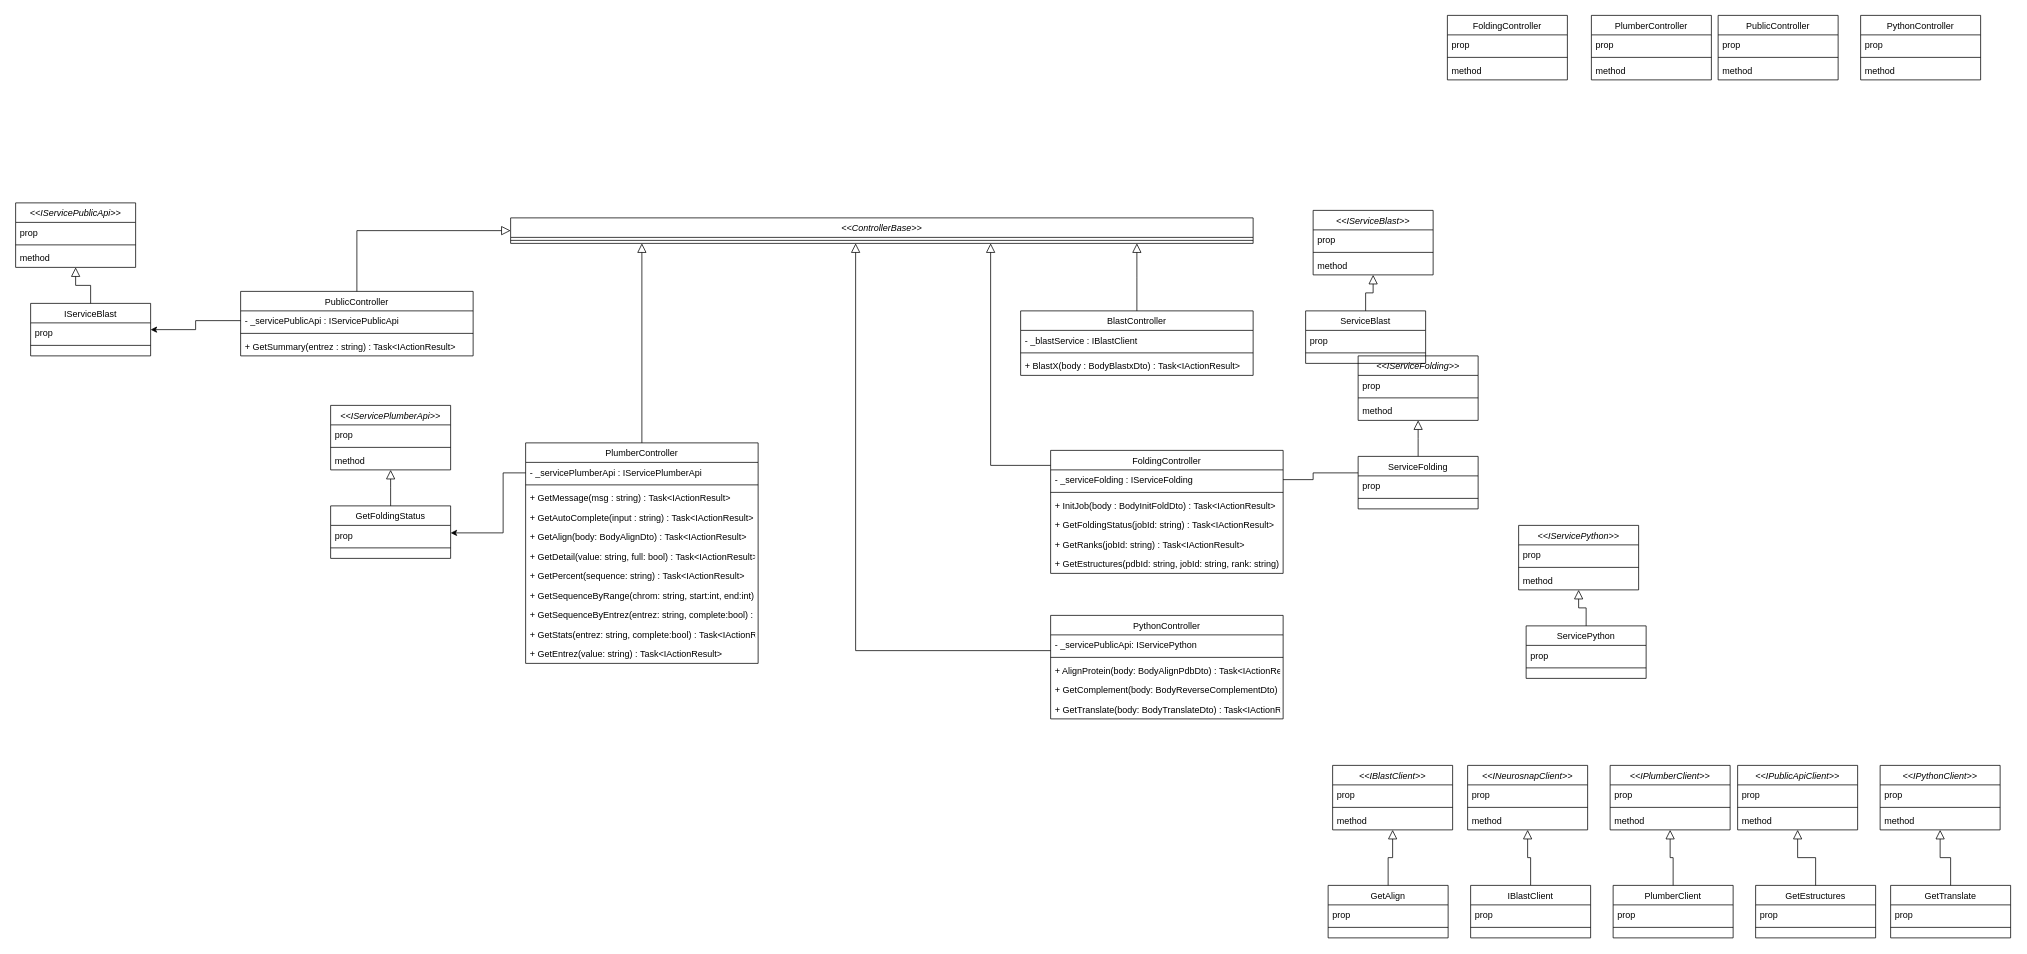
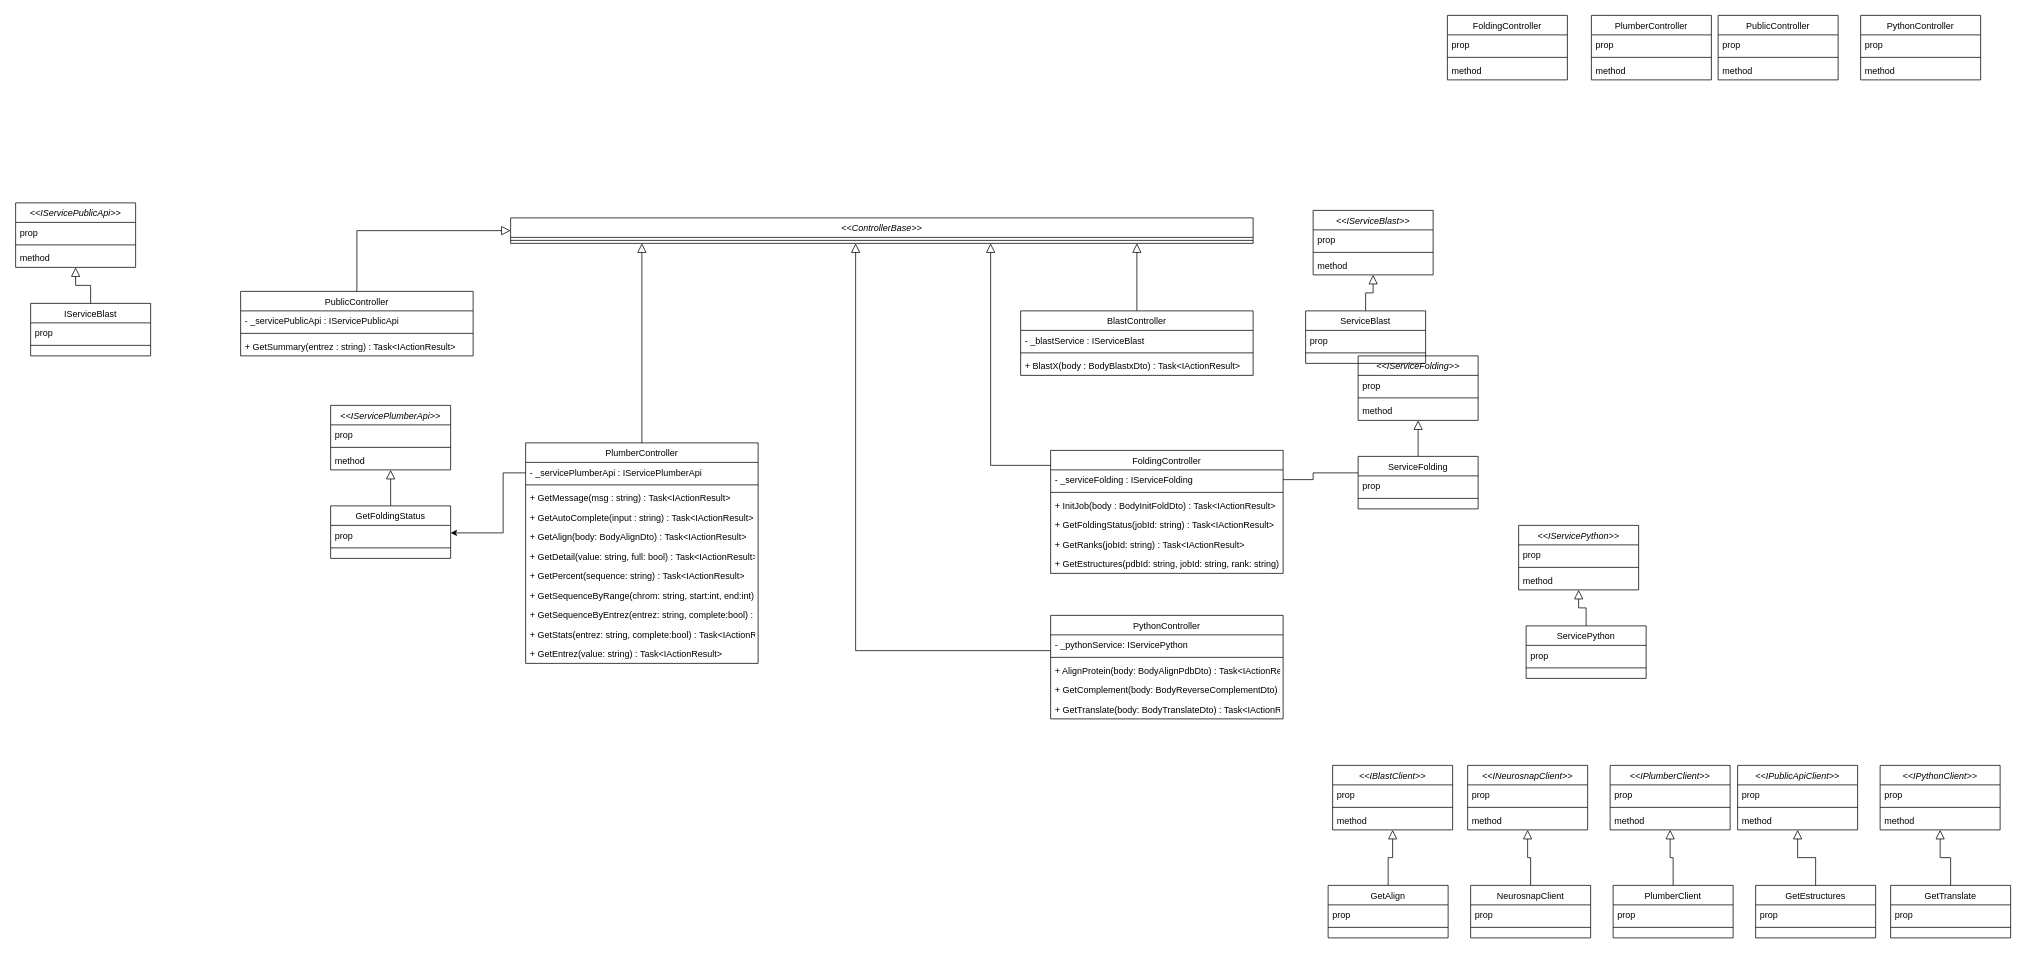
- <mxCell id="122" style="edgeStyle=orthogonalEdgeStyle;rounded=0;orthogonalLoop=1;jettySize=auto;html=1;" edge="1" parent="1" source="95" target="118"><mxGeometry relative="1" as="geometry" /></mxCell>
- <mxCell id="35" value="- _blastService : IBlastClient" style="text;align=left;verticalAlign=top;spacingLeft=4;spacingRight=4;overflow=hidden;rotatable=0;points=[[0,0.5],[1,0.5]];portConstraint=eastwest;" parent="34" vertex="1"><mxGeometry y="26" width="310" height="26" as="geometry" /></mxCell>
+ <mxCell id="35" value="- _blastService : IServiceBlast" style="text;align=left;verticalAlign=top;spacingLeft=4;spacingRight=4;overflow=hidden;rotatable=0;points=[[0,0.5],[1,0.5]];portConstraint=eastwest;" parent="34" vertex="1"><mxGeometry y="26" width="310" height="26" as="geometry" /></mxCell>
- <mxCell id="99" value="- _servicePublicApi: IServicePython" style="text;align=left;verticalAlign=top;spacingLeft=4;spacingRight=4;overflow=hidden;rotatable=0;points=[[0,0.5],[1,0.5]];portConstraint=eastwest;" vertex="1" parent="98"><mxGeometry y="26" width="310" height="26" as="geometry" /></mxCell>
+ <mxCell id="99" value="- _pythonService: IServicePython" style="text;align=left;verticalAlign=top;spacingLeft=4;spacingRight=4;overflow=hidden;rotatable=0;points=[[0,0.5],[1,0.5]];portConstraint=eastwest;" vertex="1" parent="98"><mxGeometry y="26" width="310" height="26" as="geometry" /></mxCell>
- <mxCell id="54" value="IBlastClient" style="swimlane;fontStyle=0;align=center;verticalAlign=top;childLayout=stackLayout;horizontal=1;startSize=26;horizontalStack=0;resizeParent=1;resizeLast=0;collapsible=1;marginBottom=0;rounded=0;shadow=0;strokeWidth=1;" parent="1" vertex="1"><mxGeometry x="1960" y="1180" width="160" height="70" as="geometry"><mxRectangle x="340" y="380" width="170" height="26" as="alternateBounds" /></mxGeometry></mxCell>
+ <mxCell id="54" value="NeurosnapClient" style="swimlane;fontStyle=0;align=center;verticalAlign=top;childLayout=stackLayout;horizontal=1;startSize=26;horizontalStack=0;resizeParent=1;resizeLast=0;collapsible=1;marginBottom=0;rounded=0;shadow=0;strokeWidth=1;" parent="1" vertex="1"><mxGeometry x="1960" y="1180" width="160" height="70" as="geometry"><mxRectangle x="340" y="380" width="170" height="26" as="alternateBounds" /></mxGeometry></mxCell>
